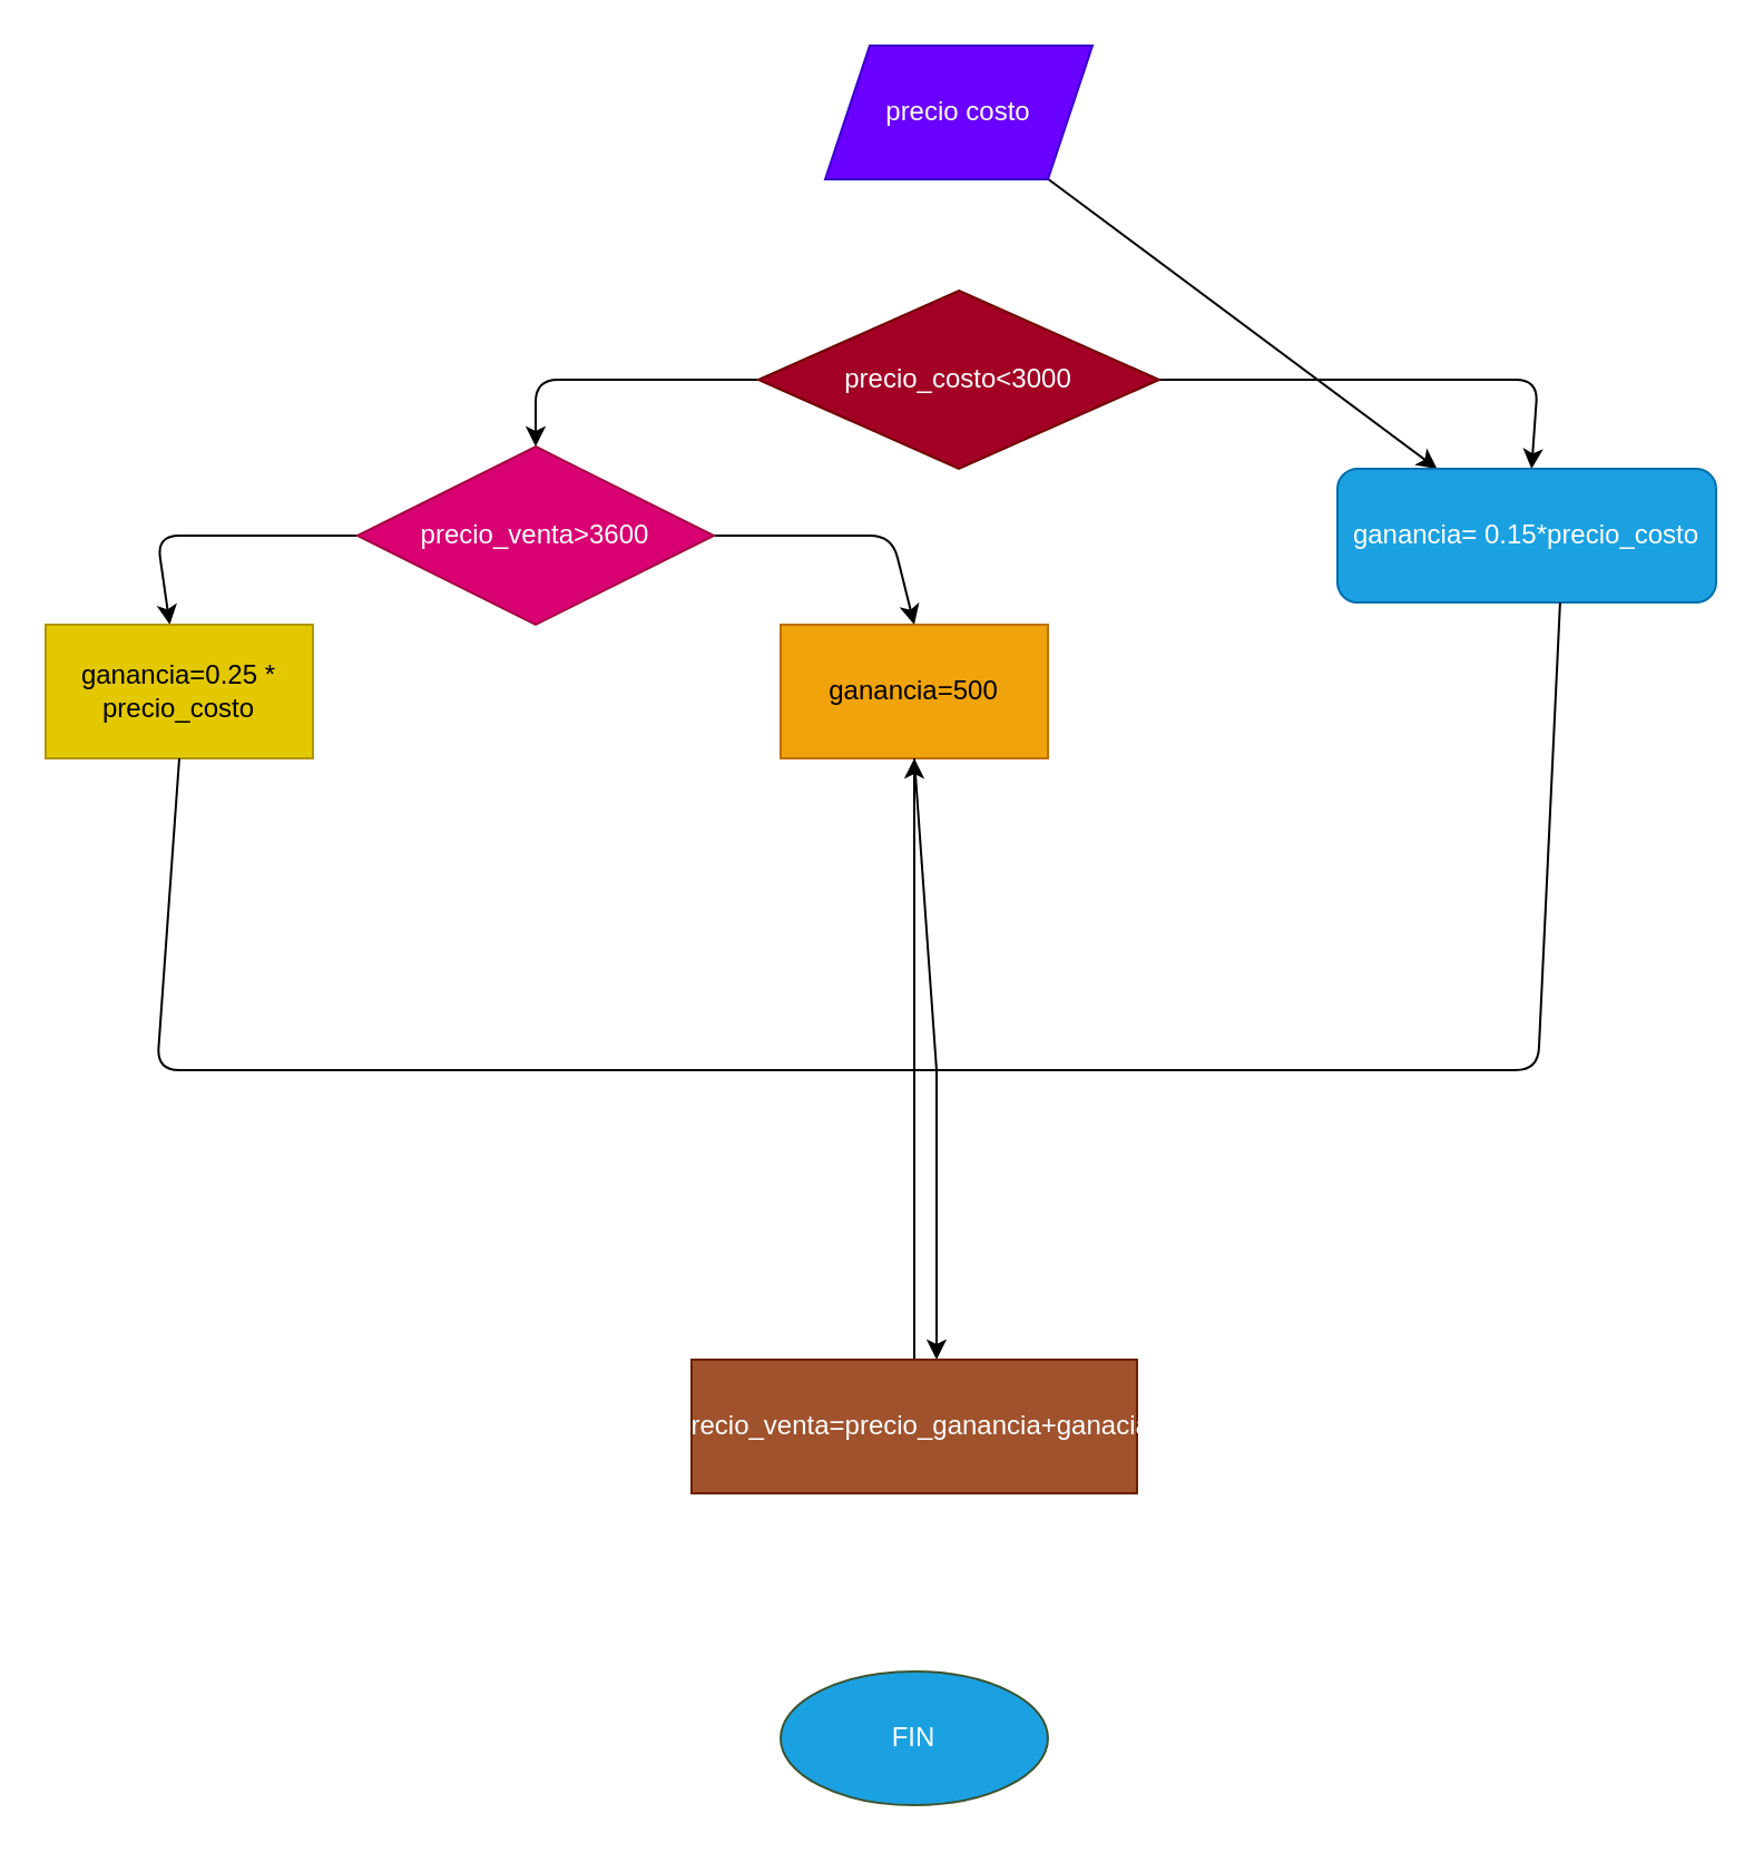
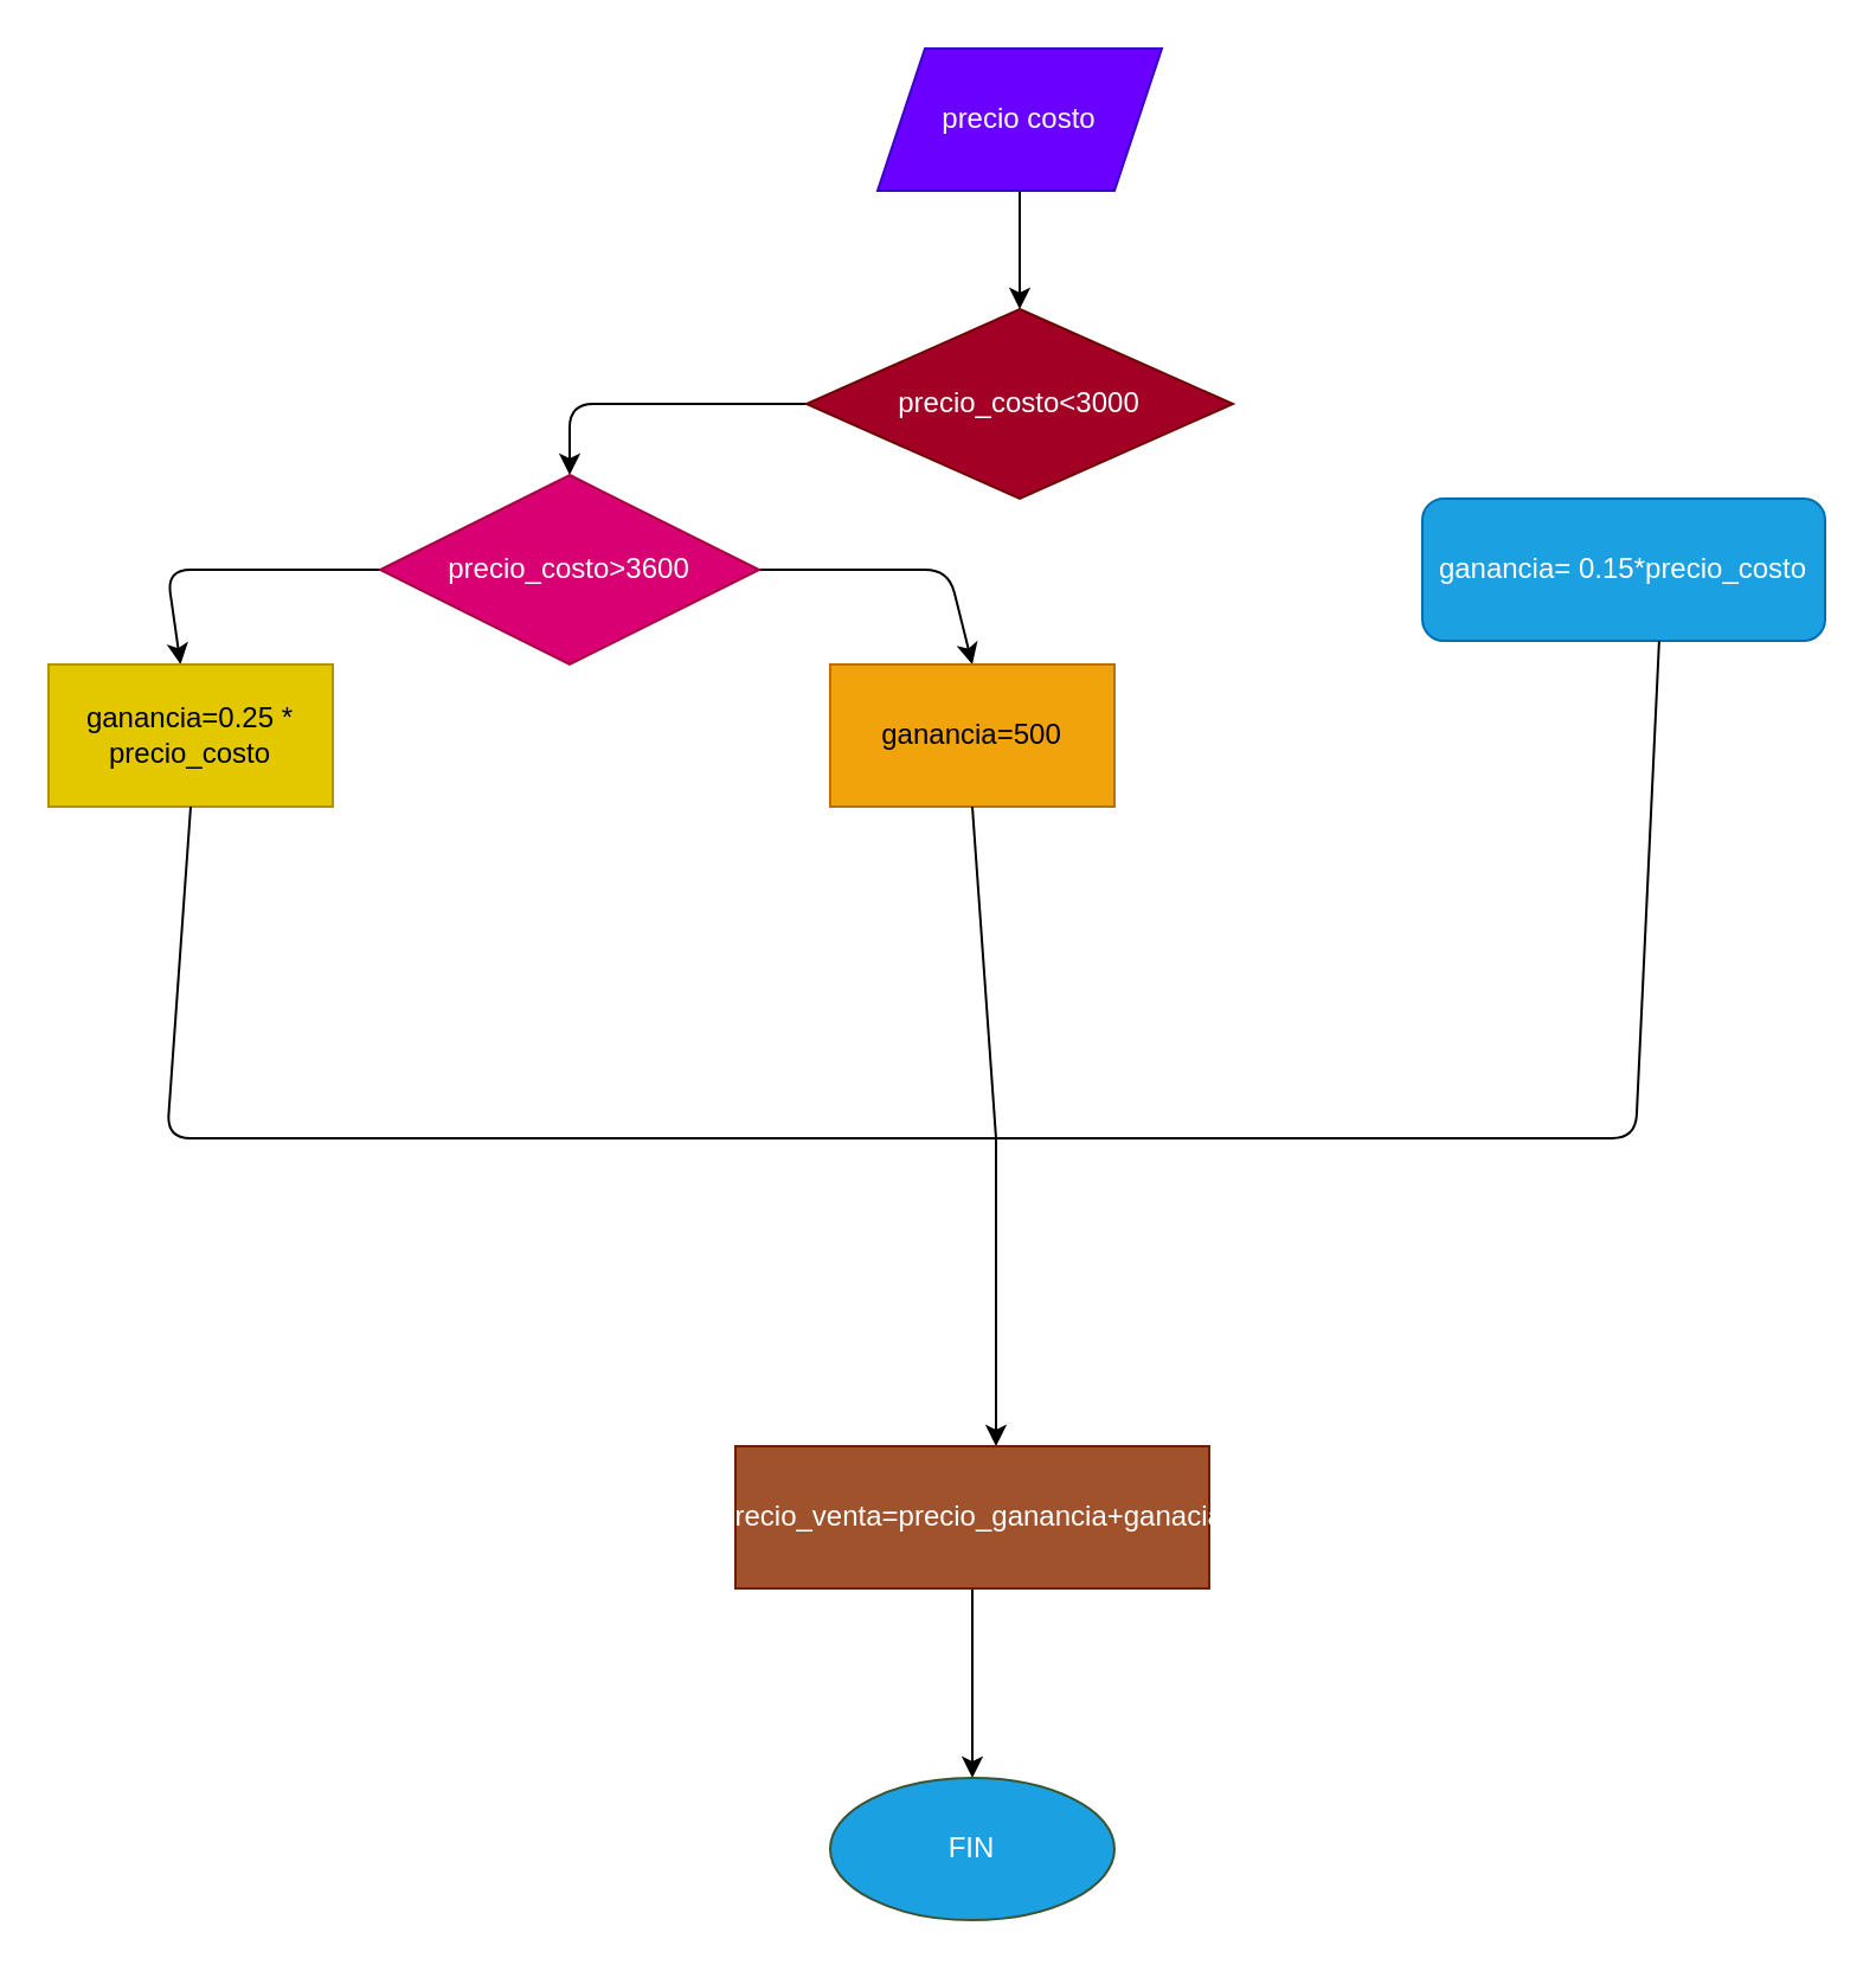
- <mxCell id="2" value="" style="edgeStyle=none;html=1;" edge="1" parent="1" source="3" target="7"><mxGeometry relative="1" as="geometry" /></mxCell>
+ <mxCell id="2" value="" style="edgeStyle=none;html=1;" edge="1" parent="1" source="3" target="6"><mxGeometry relative="1" as="geometry" /></mxCell>
- <mxCell id="4" value="" style="edgeStyle=none;html=1;" edge="1" parent="1" source="6" target="7"><mxGeometry relative="1" as="geometry"><Array as="points"><mxPoint x="690" y="170" /></Array></mxGeometry></mxCell>
- <mxCell id="10" value="precio_venta&amp;gt;3600" style="rhombus;whiteSpace=wrap;html=1;fillColor=#d80073;strokeColor=#A50040;fontColor=#ffffff;" vertex="1" parent="1"><mxGeometry x="160" y="200" width="160" height="80" as="geometry" /></mxCell>
+ <mxCell id="10" value="precio_costo&amp;gt;3600" style="rhombus;whiteSpace=wrap;html=1;fillColor=#d80073;strokeColor=#A50040;fontColor=#ffffff;" vertex="1" parent="1"><mxGeometry x="160" y="200" width="160" height="80" as="geometry" /></mxCell>
- <mxCell id="16" value="" style="edgeStyle=none;html=1;" edge="1" parent="1" source="17" target="12"><mxGeometry relative="1" as="geometry" /></mxCell>
+ <mxCell id="16" value="" style="edgeStyle=none;html=1;" edge="1" parent="1" source="17" target="18"><mxGeometry relative="1" as="geometry" /></mxCell>
